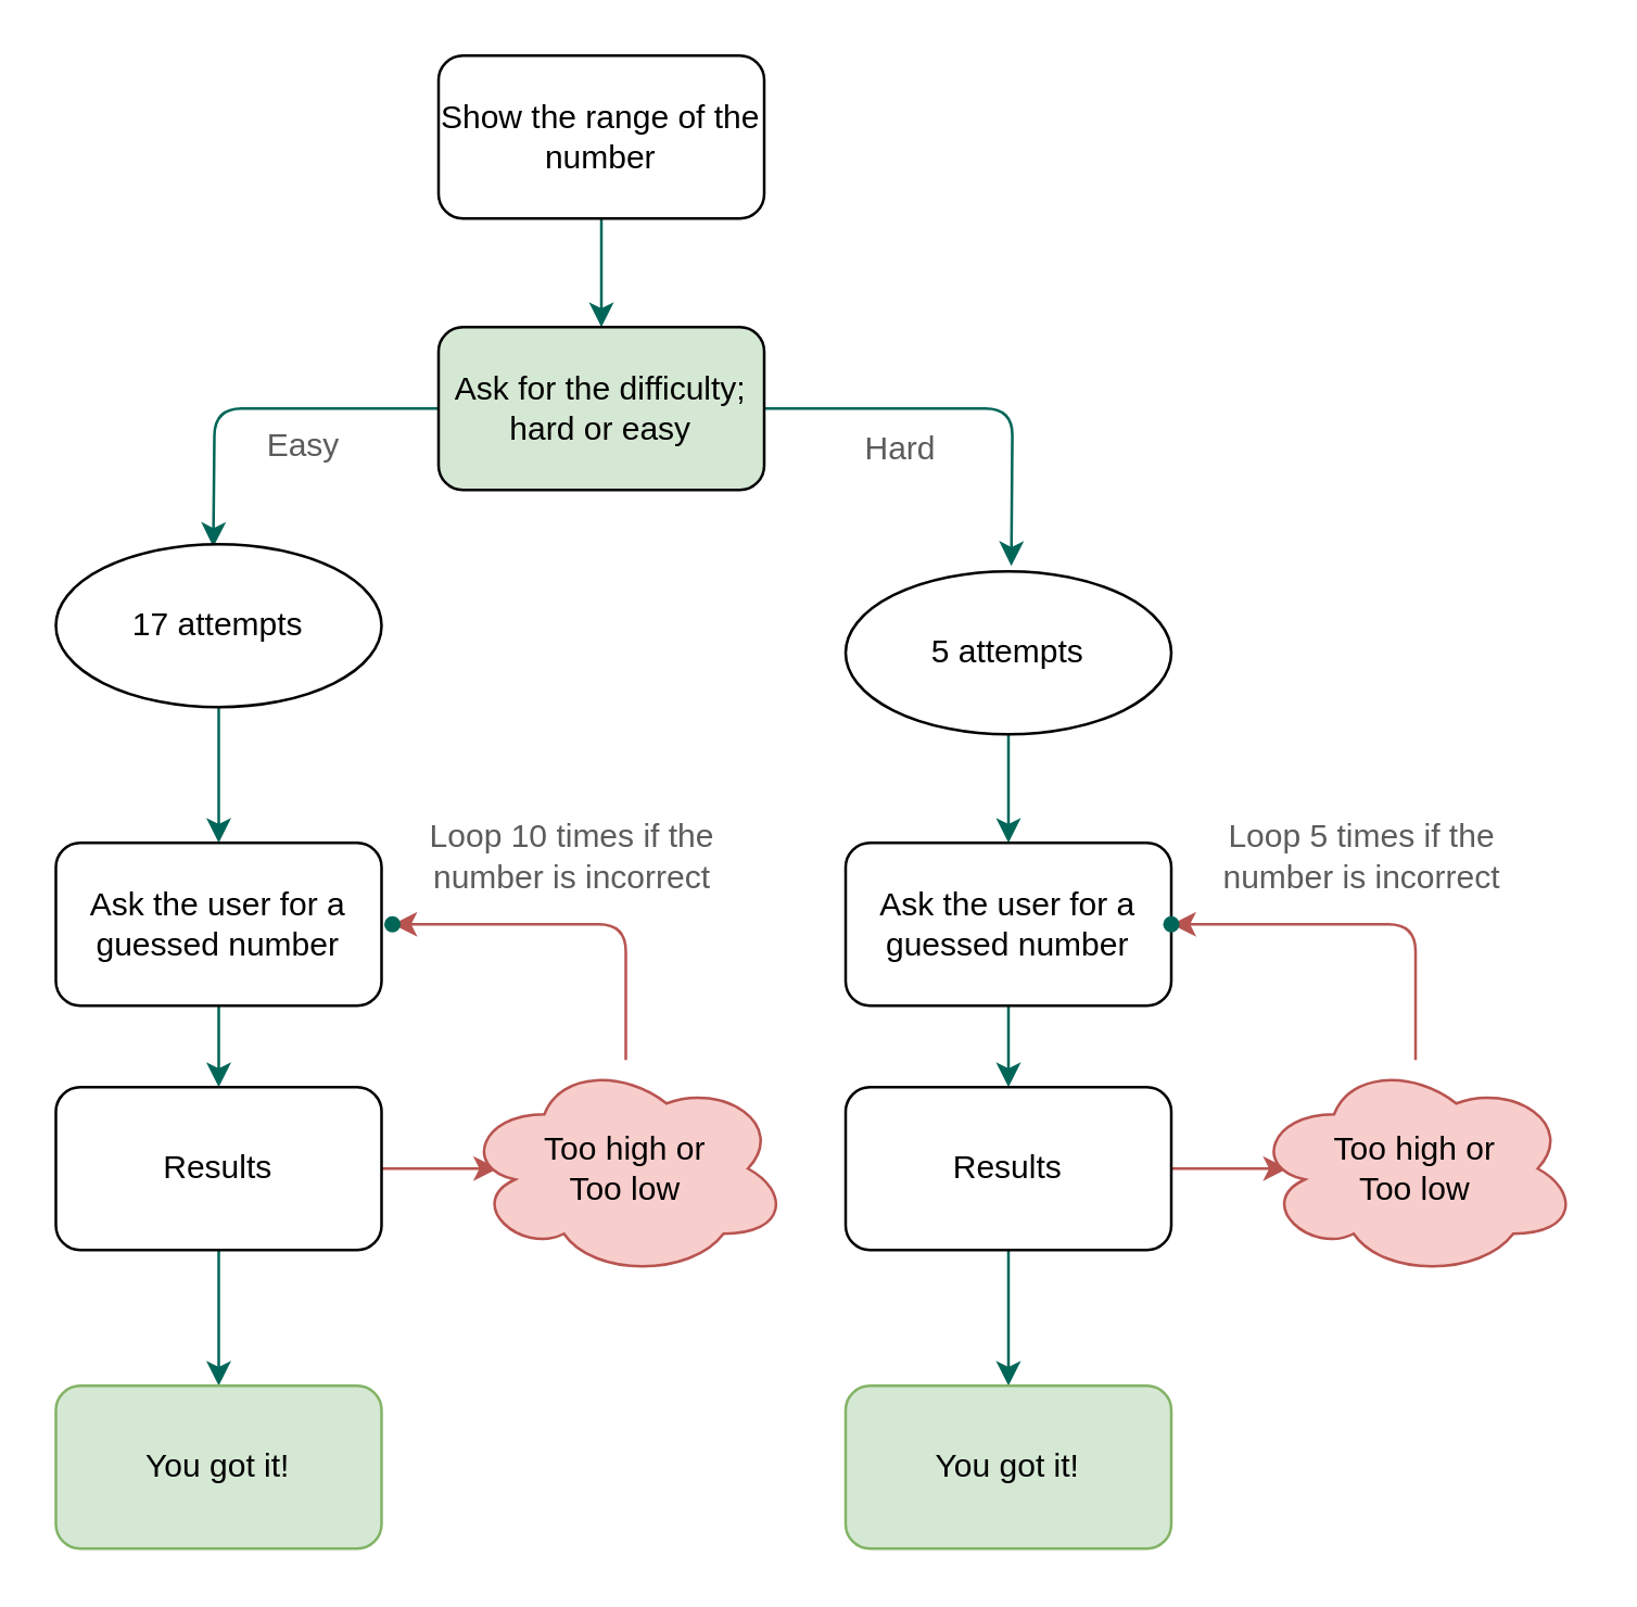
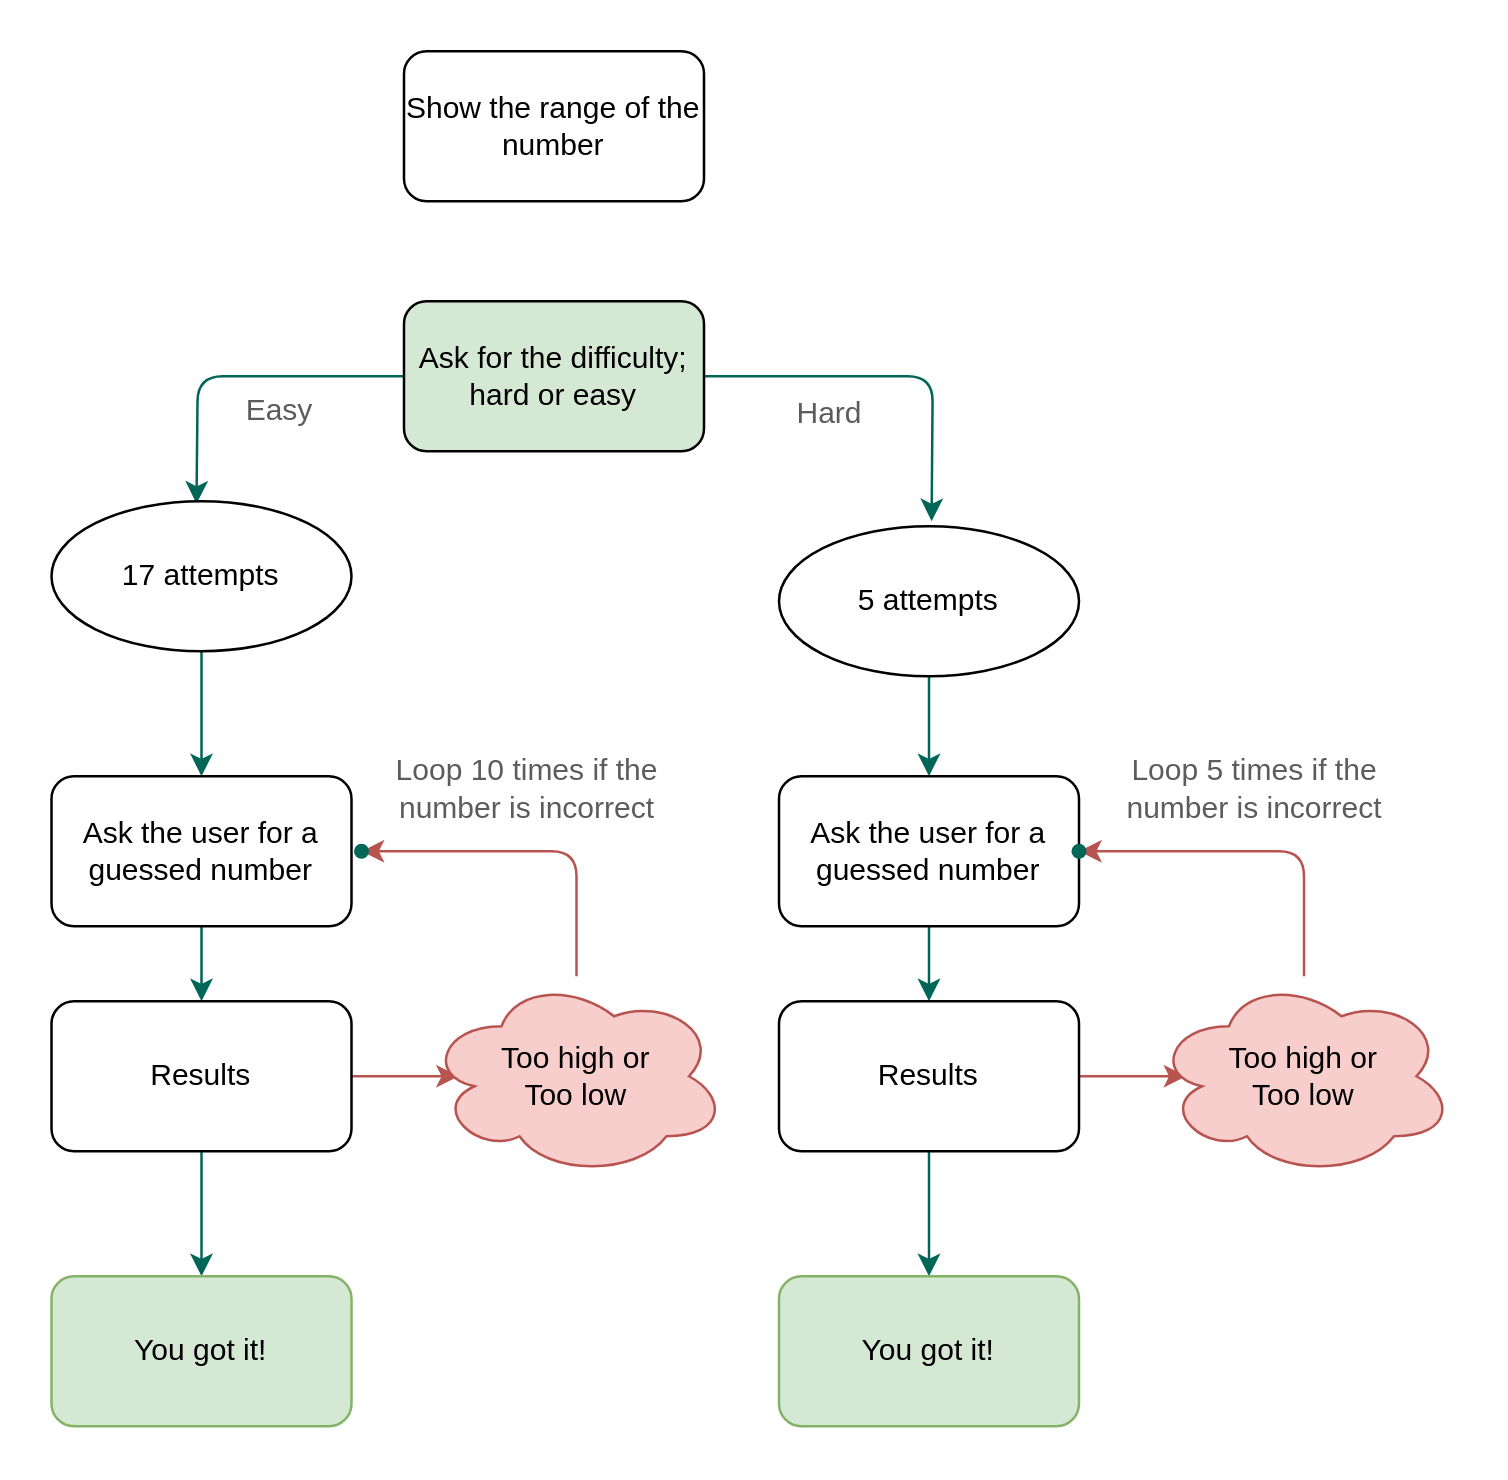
- <mxCell id="2" value="" style="edgeStyle=orthogonalEdgeStyle;curved=0;rounded=1;sketch=0;orthogonalLoop=1;jettySize=auto;html=1;fontColor=#5C5C5C;strokeColor=#006658;fillColor=#21C0A5;" edge="1" parent="1" source="3" target="6"><mxGeometry relative="1" as="geometry" /></mxCell>
